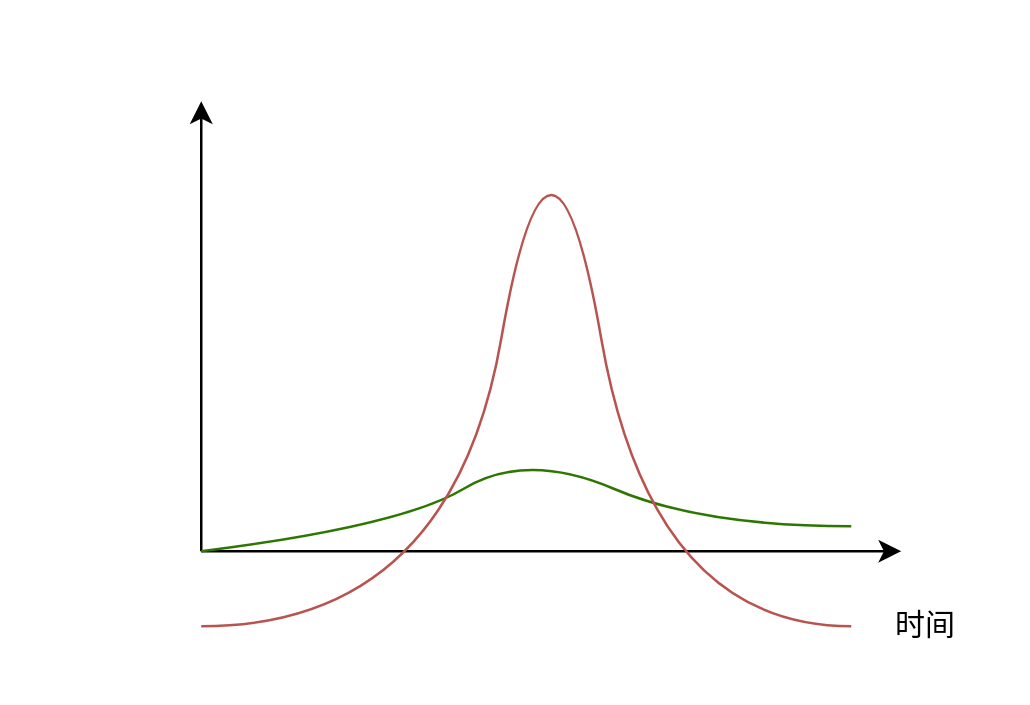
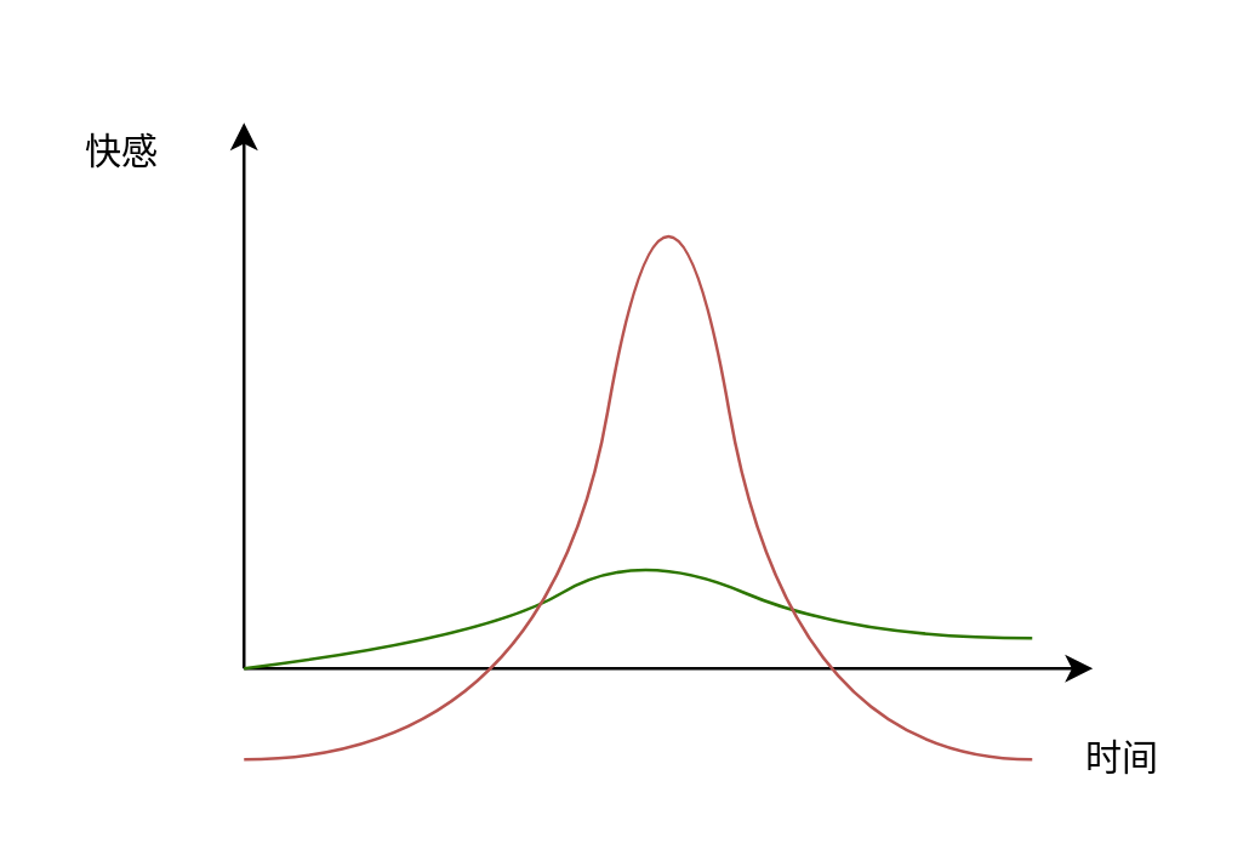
+ <mxCell id="4" value="快感" style="text;html=1;strokeColor=none;fillColor=none;align=center;verticalAlign=middle;whiteSpace=wrap;rounded=0;" vertex="1" parent="1"><mxGeometry x="20" y="40" width="40" height="20" as="geometry" /></mxCell>
